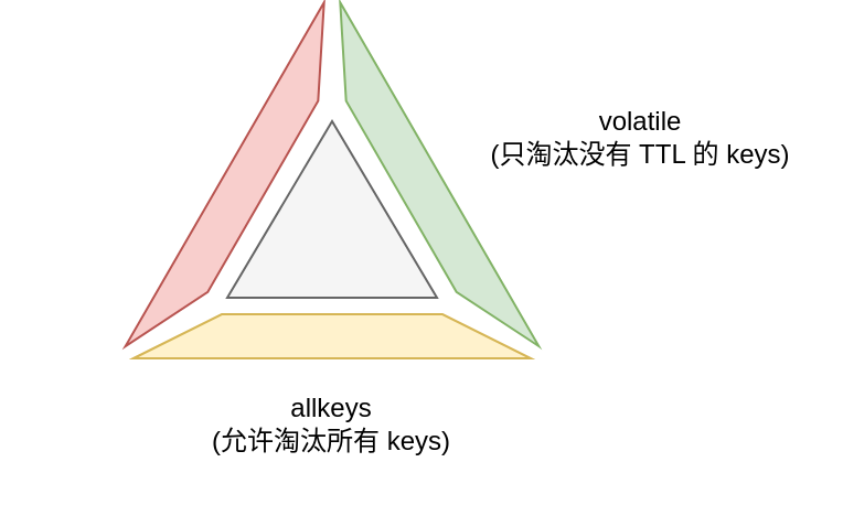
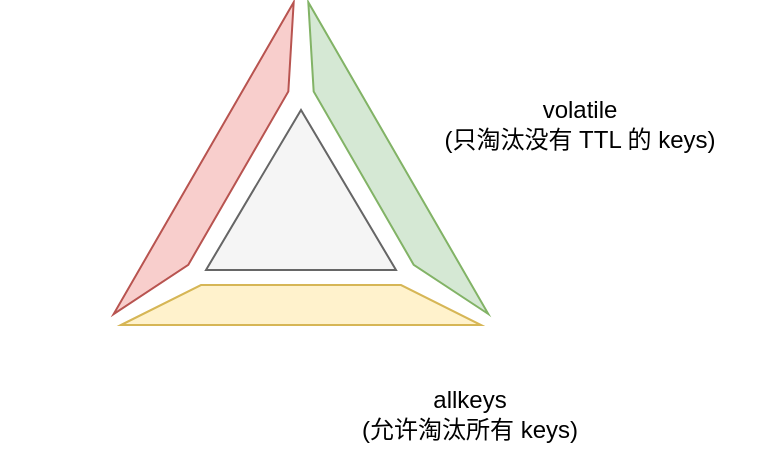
- <mxCell id="3" value="allkeys&lt;br&gt;(允许淘汰所有 keys)" style="text;html=1;strokeColor=none;fillColor=none;align=center;verticalAlign=middle;whiteSpace=wrap;rounded=0;" vertex="1" parent="1"><mxGeometry x="80" y="150" width="140" height="30" as="geometry" /></mxCell>
+ <mxCell id="3" value="allkeys&lt;br&gt;(允许淘汰所有 keys)" style="text;html=1;strokeColor=none;fillColor=none;align=center;verticalAlign=middle;whiteSpace=wrap;rounded=0;" vertex="1" parent="1"><mxGeometry x="165" y="165" width="140" height="30" as="geometry" /></mxCell>
